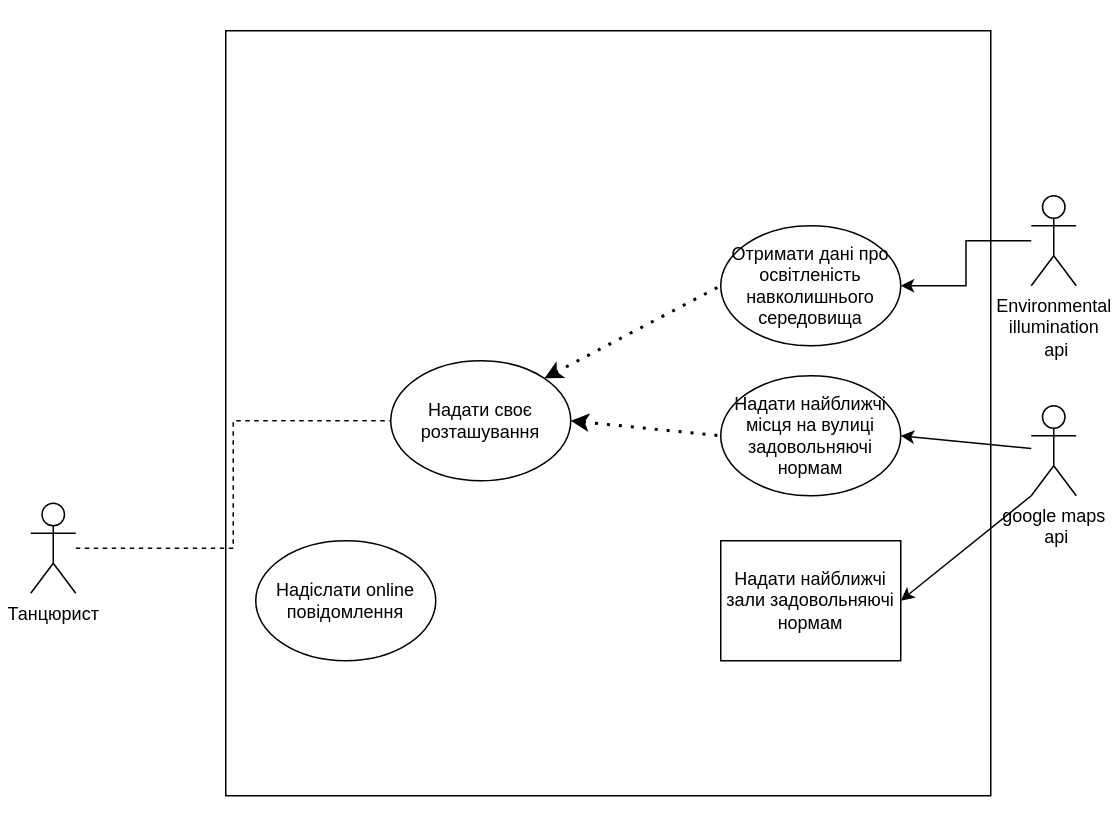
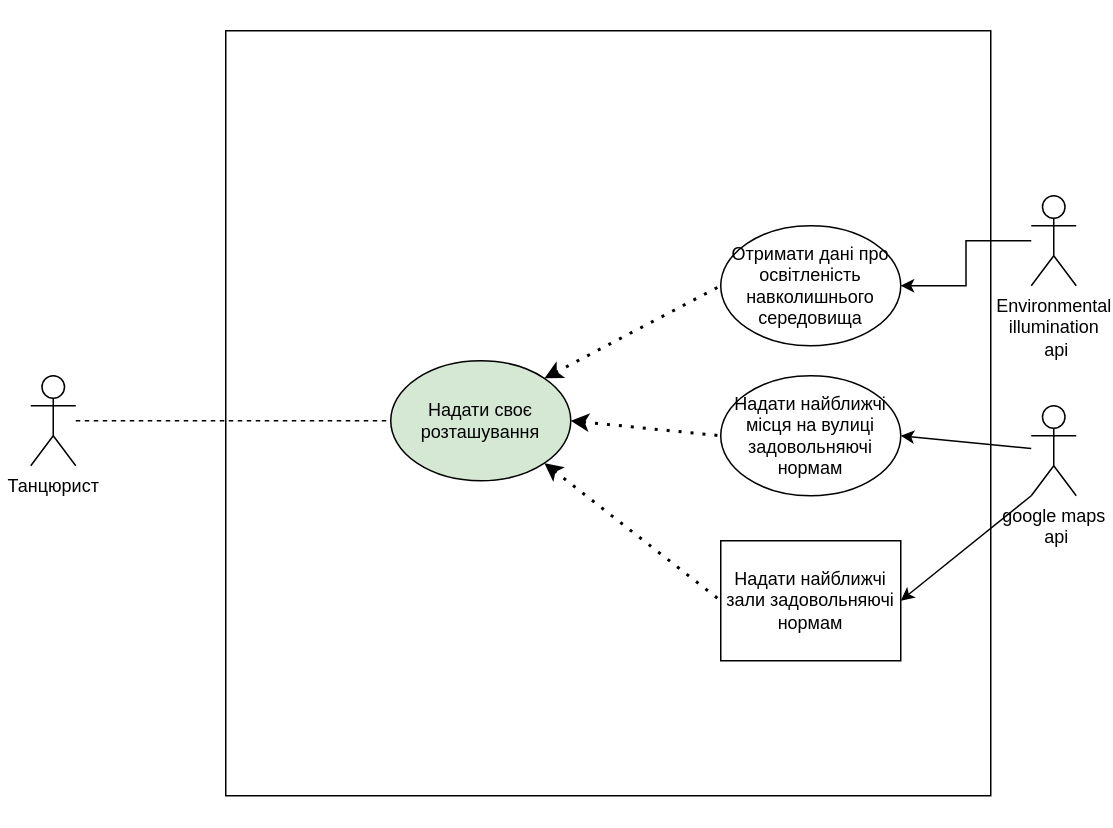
- <mxCell id="5" value="Надати своє розташування" style="ellipse;whiteSpace=wrap;html=1;" vertex="1" parent="1"><mxGeometry x="260" y="240" width="120" height="80" as="geometry" /></mxCell>
+ <mxCell id="5" value="Надати своє розташування" style="ellipse;whiteSpace=wrap;html=1;fillColor=#d5e8d4;" vertex="1" parent="1"><mxGeometry x="260" y="240" width="120" height="80" as="geometry" /></mxCell>
+ <mxCell id="12" value="" style="endArrow=none;dashed=1;html=1;dashPattern=1 3;strokeWidth=2;rounded=0;strokeColor=default;entryX=0;entryY=0.5;entryDx=0;entryDy=0;exitX=1;exitY=1;exitDx=0;exitDy=0;startArrow=classic;startFill=1;" edge="1" parent="1" source="5" target="8"><mxGeometry width="50" height="50" relative="1" as="geometry"><mxPoint x="300" y="330" as="sourcePoint" /><mxPoint x="350" y="280" as="targetPoint" /></mxGeometry></mxCell>
- <mxCell id="4" value="Танцюрист" style="shape=umlActor;verticalLabelPosition=bottom;verticalAlign=top;html=1;outlineConnect=0;" vertex="1" parent="1"><mxGeometry x="20" y="335" width="30" height="60" as="geometry" /></mxCell>
+ <mxCell id="4" value="Танцюрист" style="shape=umlActor;verticalLabelPosition=bottom;verticalAlign=top;html=1;outlineConnect=0;" vertex="1" parent="1"><mxGeometry x="20" y="250" width="30" height="60" as="geometry" /></mxCell>
- <mxCell id="9" value="Надіслати online повідомлення" style="ellipse;whiteSpace=wrap;html=1;" vertex="1" parent="1"><mxGeometry x="170" y="360" width="120" height="80" as="geometry" /></mxCell>
